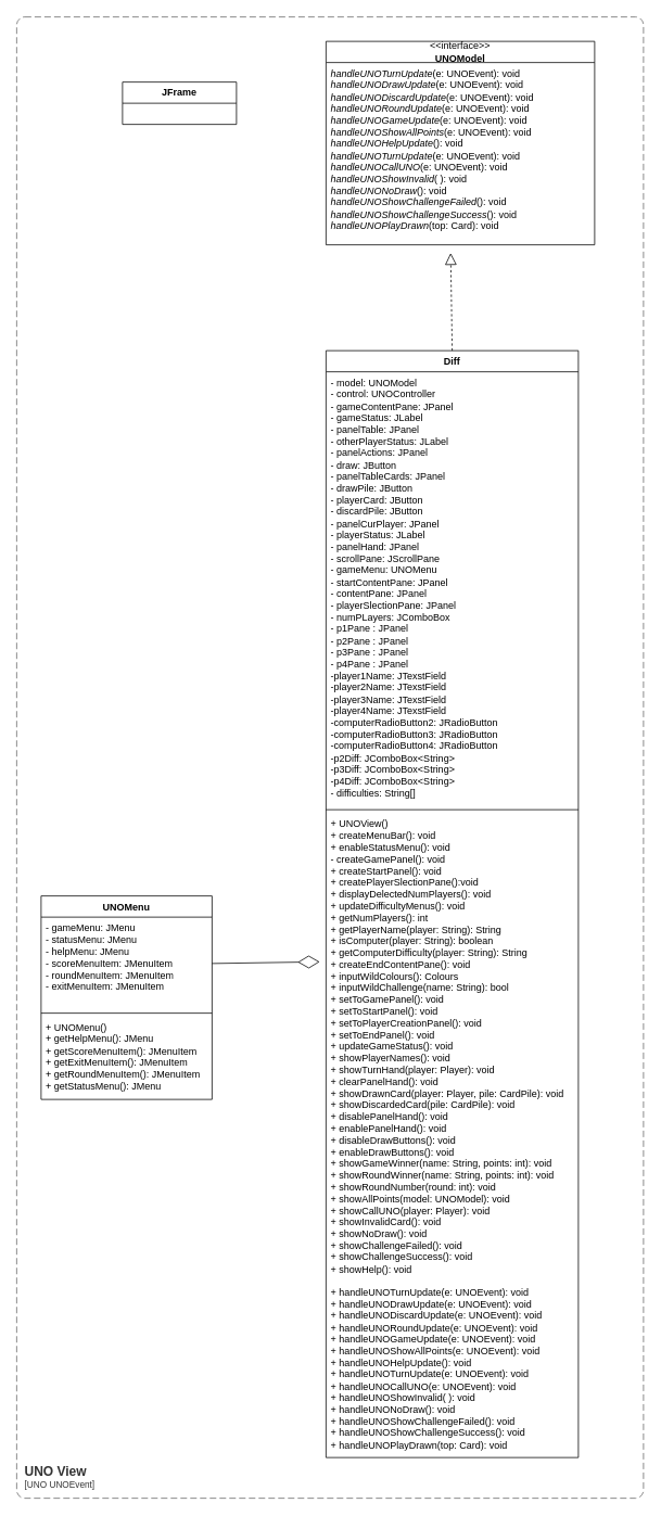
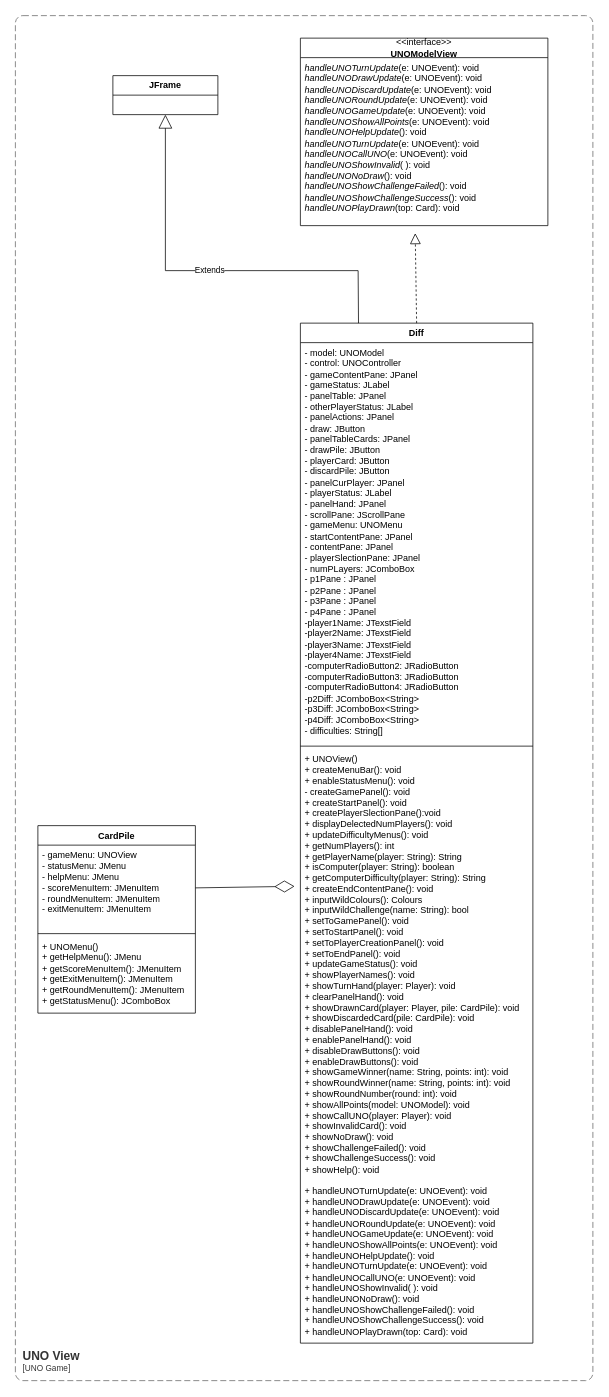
- <mxCell id="2" value="&amp;lt;&amp;lt;interface&amp;gt;&amp;gt;&lt;br&gt;&lt;b&gt;UNOModel&lt;/b&gt;" style="swimlane;fontStyle=0;childLayout=stackLayout;horizontal=1;startSize=26;fillColor=none;horizontalStack=0;resizeParent=1;resizeParentMax=0;resizeLast=0;collapsible=1;marginBottom=0;whiteSpace=wrap;html=1;" parent="1" vertex="1"><mxGeometry x="400" y="50" width="330" height="250" as="geometry" /></mxCell>
+ <mxCell id="2" value="&amp;lt;&amp;lt;interface&amp;gt;&amp;gt;&lt;br&gt;&lt;b&gt;UNOModelView&lt;/b&gt;" style="swimlane;fontStyle=0;childLayout=stackLayout;horizontal=1;startSize=26;fillColor=none;horizontalStack=0;resizeParent=1;resizeParentMax=0;resizeLast=0;collapsible=1;marginBottom=0;whiteSpace=wrap;html=1;" parent="1" vertex="1"><mxGeometry x="400" y="50" width="330" height="250" as="geometry" /></mxCell>
+ <mxCell id="14" value="Extends" style="endArrow=block;endSize=16;endFill=0;html=1;rounded=0;entryX=0.5;entryY=1;entryDx=0;entryDy=0;exitX=0.25;exitY=0;exitDx=0;exitDy=0;" parent="1" source="4" target="8" edge="1"><mxGeometry width="160" relative="1" as="geometry"><mxPoint x="480" y="360" as="sourcePoint" /><mxPoint x="390" y="600" as="targetPoint" /><Array as="points"><mxPoint x="477" y="360" /><mxPoint x="220" y="360" /></Array></mxGeometry></mxCell>
- <mxCell id="9" value="UNOMenu" style="swimlane;fontStyle=1;align=center;verticalAlign=top;childLayout=stackLayout;horizontal=1;startSize=26;horizontalStack=0;resizeParent=1;resizeParentMax=0;resizeLast=0;collapsible=1;marginBottom=0;whiteSpace=wrap;html=1;" parent="1" vertex="1"><mxGeometry x="50" y="1100" width="210" height="250" as="geometry" /></mxCell>
+ <mxCell id="9" value="CardPile" style="swimlane;fontStyle=1;align=center;verticalAlign=top;childLayout=stackLayout;horizontal=1;startSize=26;horizontalStack=0;resizeParent=1;resizeParentMax=0;resizeLast=0;collapsible=1;marginBottom=0;whiteSpace=wrap;html=1;" parent="1" vertex="1"><mxGeometry x="50" y="1100" width="210" height="250" as="geometry" /></mxCell>
- <mxCell id="10" value="- gameMenu: JMenu&lt;br&gt;- statusMenu: JMenu&lt;br&gt;- helpMenu: JMenu&lt;br&gt;- scoreMenuItem: JMenuItem&lt;br&gt;- roundMenuItem: JMenuItem&lt;br&gt;- exitMenuItem: JMenuItem" style="text;strokeColor=none;fillColor=none;align=left;verticalAlign=top;spacingLeft=4;spacingRight=4;overflow=hidden;rotatable=0;points=[[0,0.5],[1,0.5]];portConstraint=eastwest;whiteSpace=wrap;html=1;" parent="9" vertex="1"><mxGeometry y="26" width="210" height="114" as="geometry" /></mxCell>
+ <mxCell id="10" value="- gameMenu: UNOView&lt;br&gt;- statusMenu: JMenu&lt;br&gt;- helpMenu: JMenu&lt;br&gt;- scoreMenuItem: JMenuItem&lt;br&gt;- roundMenuItem: JMenuItem&lt;br&gt;- exitMenuItem: JMenuItem" style="text;strokeColor=none;fillColor=none;align=left;verticalAlign=top;spacingLeft=4;spacingRight=4;overflow=hidden;rotatable=0;points=[[0,0.5],[1,0.5]];portConstraint=eastwest;whiteSpace=wrap;html=1;" parent="9" vertex="1"><mxGeometry y="26" width="210" height="114" as="geometry" /></mxCell>
- <mxCell id="12" value="+ UNOMenu()&lt;br&gt;+ getHelpMenu(): JMenu&lt;br&gt;+ getScoreMenuItem(): JMenuItem&lt;br&gt;+ getExitMenuItem(): JMenuItem&lt;br&gt;+ getRoundMenuItem(): JMenuItem&lt;br&gt;+ getStatusMenu(): JMenu" style="text;strokeColor=none;fillColor=none;align=left;verticalAlign=top;spacingLeft=4;spacingRight=4;overflow=hidden;rotatable=0;points=[[0,0.5],[1,0.5]];portConstraint=eastwest;whiteSpace=wrap;html=1;" parent="9" vertex="1"><mxGeometry y="148" width="210" height="102" as="geometry" /></mxCell>
+ <mxCell id="12" value="+ UNOMenu()&lt;br&gt;+ getHelpMenu(): JMenu&lt;br&gt;+ getScoreMenuItem(): JMenuItem&lt;br&gt;+ getExitMenuItem(): JMenuItem&lt;br&gt;+ getRoundMenuItem(): JMenuItem&lt;br&gt;+ getStatusMenu(): JComboBox" style="text;strokeColor=none;fillColor=none;align=left;verticalAlign=top;spacingLeft=4;spacingRight=4;overflow=hidden;rotatable=0;points=[[0,0.5],[1,0.5]];portConstraint=eastwest;whiteSpace=wrap;html=1;" parent="9" vertex="1"><mxGeometry y="148" width="210" height="102" as="geometry" /></mxCell>
- <mxCell id="16" value="&lt;font style=&quot;font-size: 16px&quot;&gt;&lt;b&gt;&lt;div style=&quot;text-align: left&quot;&gt;UNO View&lt;/div&gt;&lt;/b&gt;&lt;/font&gt;&lt;div style=&quot;text-align: left&quot;&gt;[UNO UNOEvent]&lt;/div&gt;" style="rounded=1;fontSize=11;whiteSpace=wrap;html=1;dashed=1;arcSize=20;fillColor=none;strokeColor=#666666;fontColor=#333333;labelBackgroundColor=none;align=left;verticalAlign=bottom;labelBorderColor=none;spacingTop=0;spacing=10;dashPattern=8 4;metaEdit=1;rotatable=0;perimeter=rectanglePerimeter;noLabel=0;labelPadding=0;allowArrows=0;connectable=0;expand=0;recursiveResize=0;editable=1;pointerEvents=0;absoluteArcSize=1;points=[[0.25,0,0],[0.5,0,0],[0.75,0,0],[1,0.25,0],[1,0.5,0],[1,0.75,0],[0.75,1,0],[0.5,1,0],[0.25,1,0],[0,0.75,0],[0,0.5,0],[0,0.25,0]];" parent="1" vertex="1"><mxGeometry x="20" y="20" width="770" height="1820" as="geometry" /></mxCell>
+ <mxCell id="16" value="&lt;font style=&quot;font-size: 16px&quot;&gt;&lt;b&gt;&lt;div style=&quot;text-align: left&quot;&gt;UNO View&lt;/div&gt;&lt;/b&gt;&lt;/font&gt;&lt;div style=&quot;text-align: left&quot;&gt;[UNO Game]&lt;/div&gt;" style="rounded=1;fontSize=11;whiteSpace=wrap;html=1;dashed=1;arcSize=20;fillColor=none;strokeColor=#666666;fontColor=#333333;labelBackgroundColor=none;align=left;verticalAlign=bottom;labelBorderColor=none;spacingTop=0;spacing=10;dashPattern=8 4;metaEdit=1;rotatable=0;perimeter=rectanglePerimeter;noLabel=0;labelPadding=0;allowArrows=0;connectable=0;expand=0;recursiveResize=0;editable=1;pointerEvents=0;absoluteArcSize=1;points=[[0.25,0,0],[0.5,0,0],[0.75,0,0],[1,0.25,0],[1,0.5,0],[1,0.75,0],[0.75,1,0],[0.5,1,0],[0.25,1,0],[0,0.75,0],[0,0.5,0],[0,0.25,0]];" parent="1" vertex="1"><mxGeometry x="20" y="20" width="770" height="1820" as="geometry" /></mxCell>
